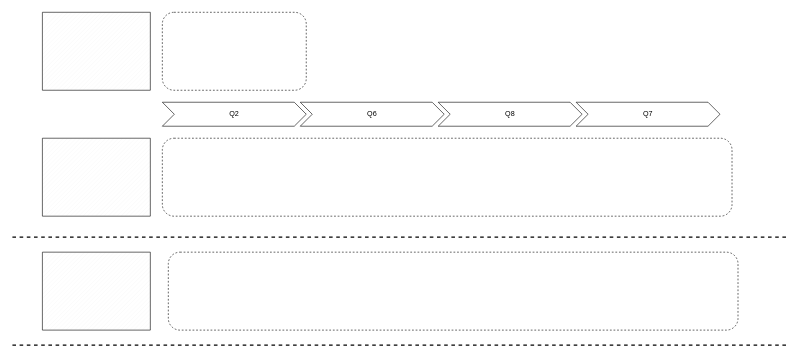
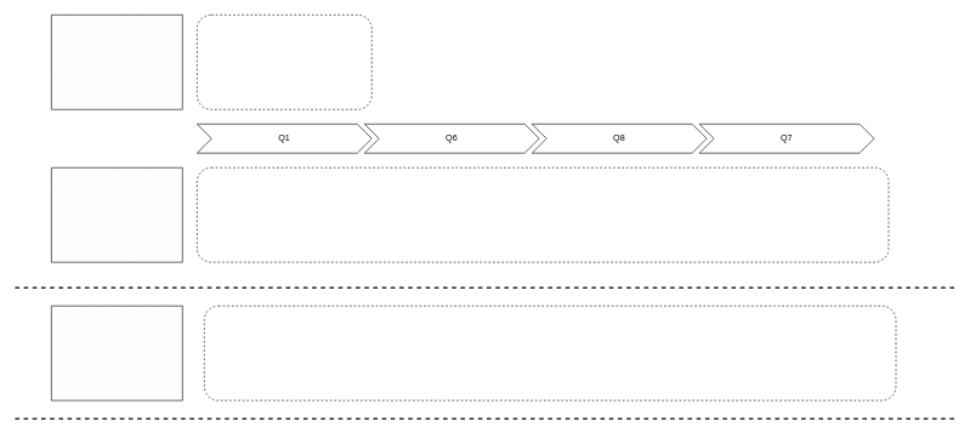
- <mxCell id="6" value="Q2" style="shape=step;perimeter=stepPerimeter;whiteSpace=wrap;html=1;fixedSize=1;" vertex="1" parent="1"><mxGeometry x="270" y="170" width="240" height="40" as="geometry" /></mxCell>
+ <mxCell id="6" value="Q1" style="shape=step;perimeter=stepPerimeter;whiteSpace=wrap;html=1;fixedSize=1;" vertex="1" parent="1"><mxGeometry x="270" y="170" width="240" height="40" as="geometry" /></mxCell>
